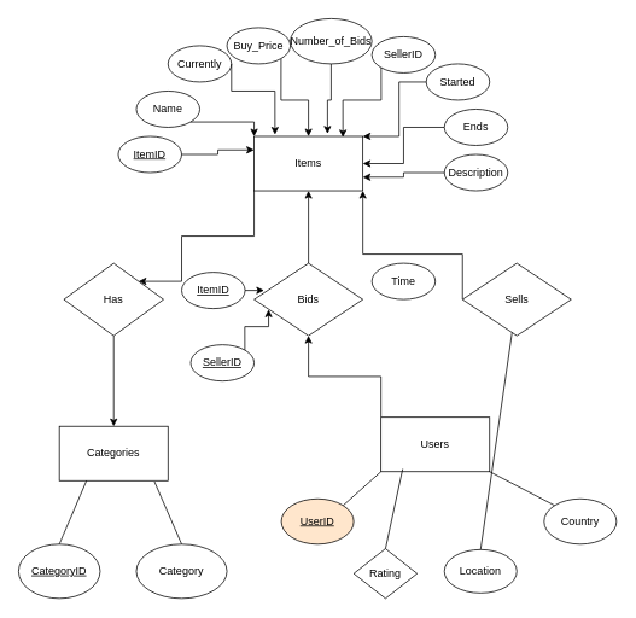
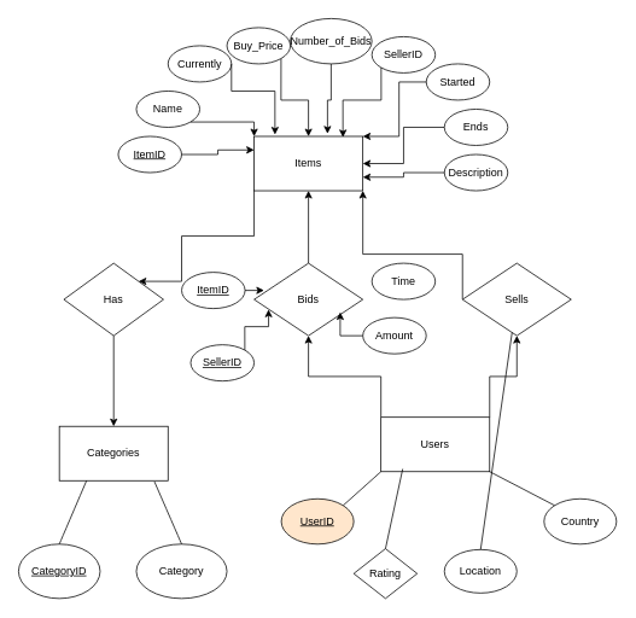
+ <mxCell id="50" style="edgeStyle=orthogonalEdgeStyle;rounded=0;orthogonalLoop=1;jettySize=auto;html=1;exitX=0;exitY=0.5;exitDx=0;exitDy=0;entryX=0.792;entryY=0.675;entryDx=0;entryDy=0;entryPerimeter=0;" edge="1" parent="1" source="47" target="7"><mxGeometry relative="1" as="geometry" /></mxCell>
+ <mxCell id="47" value="Amount" style="ellipse;whiteSpace=wrap;html=1;" vertex="1" parent="1"><mxGeometry x="400" y="350" width="70" height="40" as="geometry" /></mxCell>
+ <mxCell id="9" style="edgeStyle=orthogonalEdgeStyle;rounded=0;orthogonalLoop=1;jettySize=auto;html=1;exitX=1;exitY=0;exitDx=0;exitDy=0;entryX=0.5;entryY=1;entryDx=0;entryDy=0;" edge="1" parent="1" source="10" target="5"><mxGeometry relative="1" as="geometry" /></mxCell>
